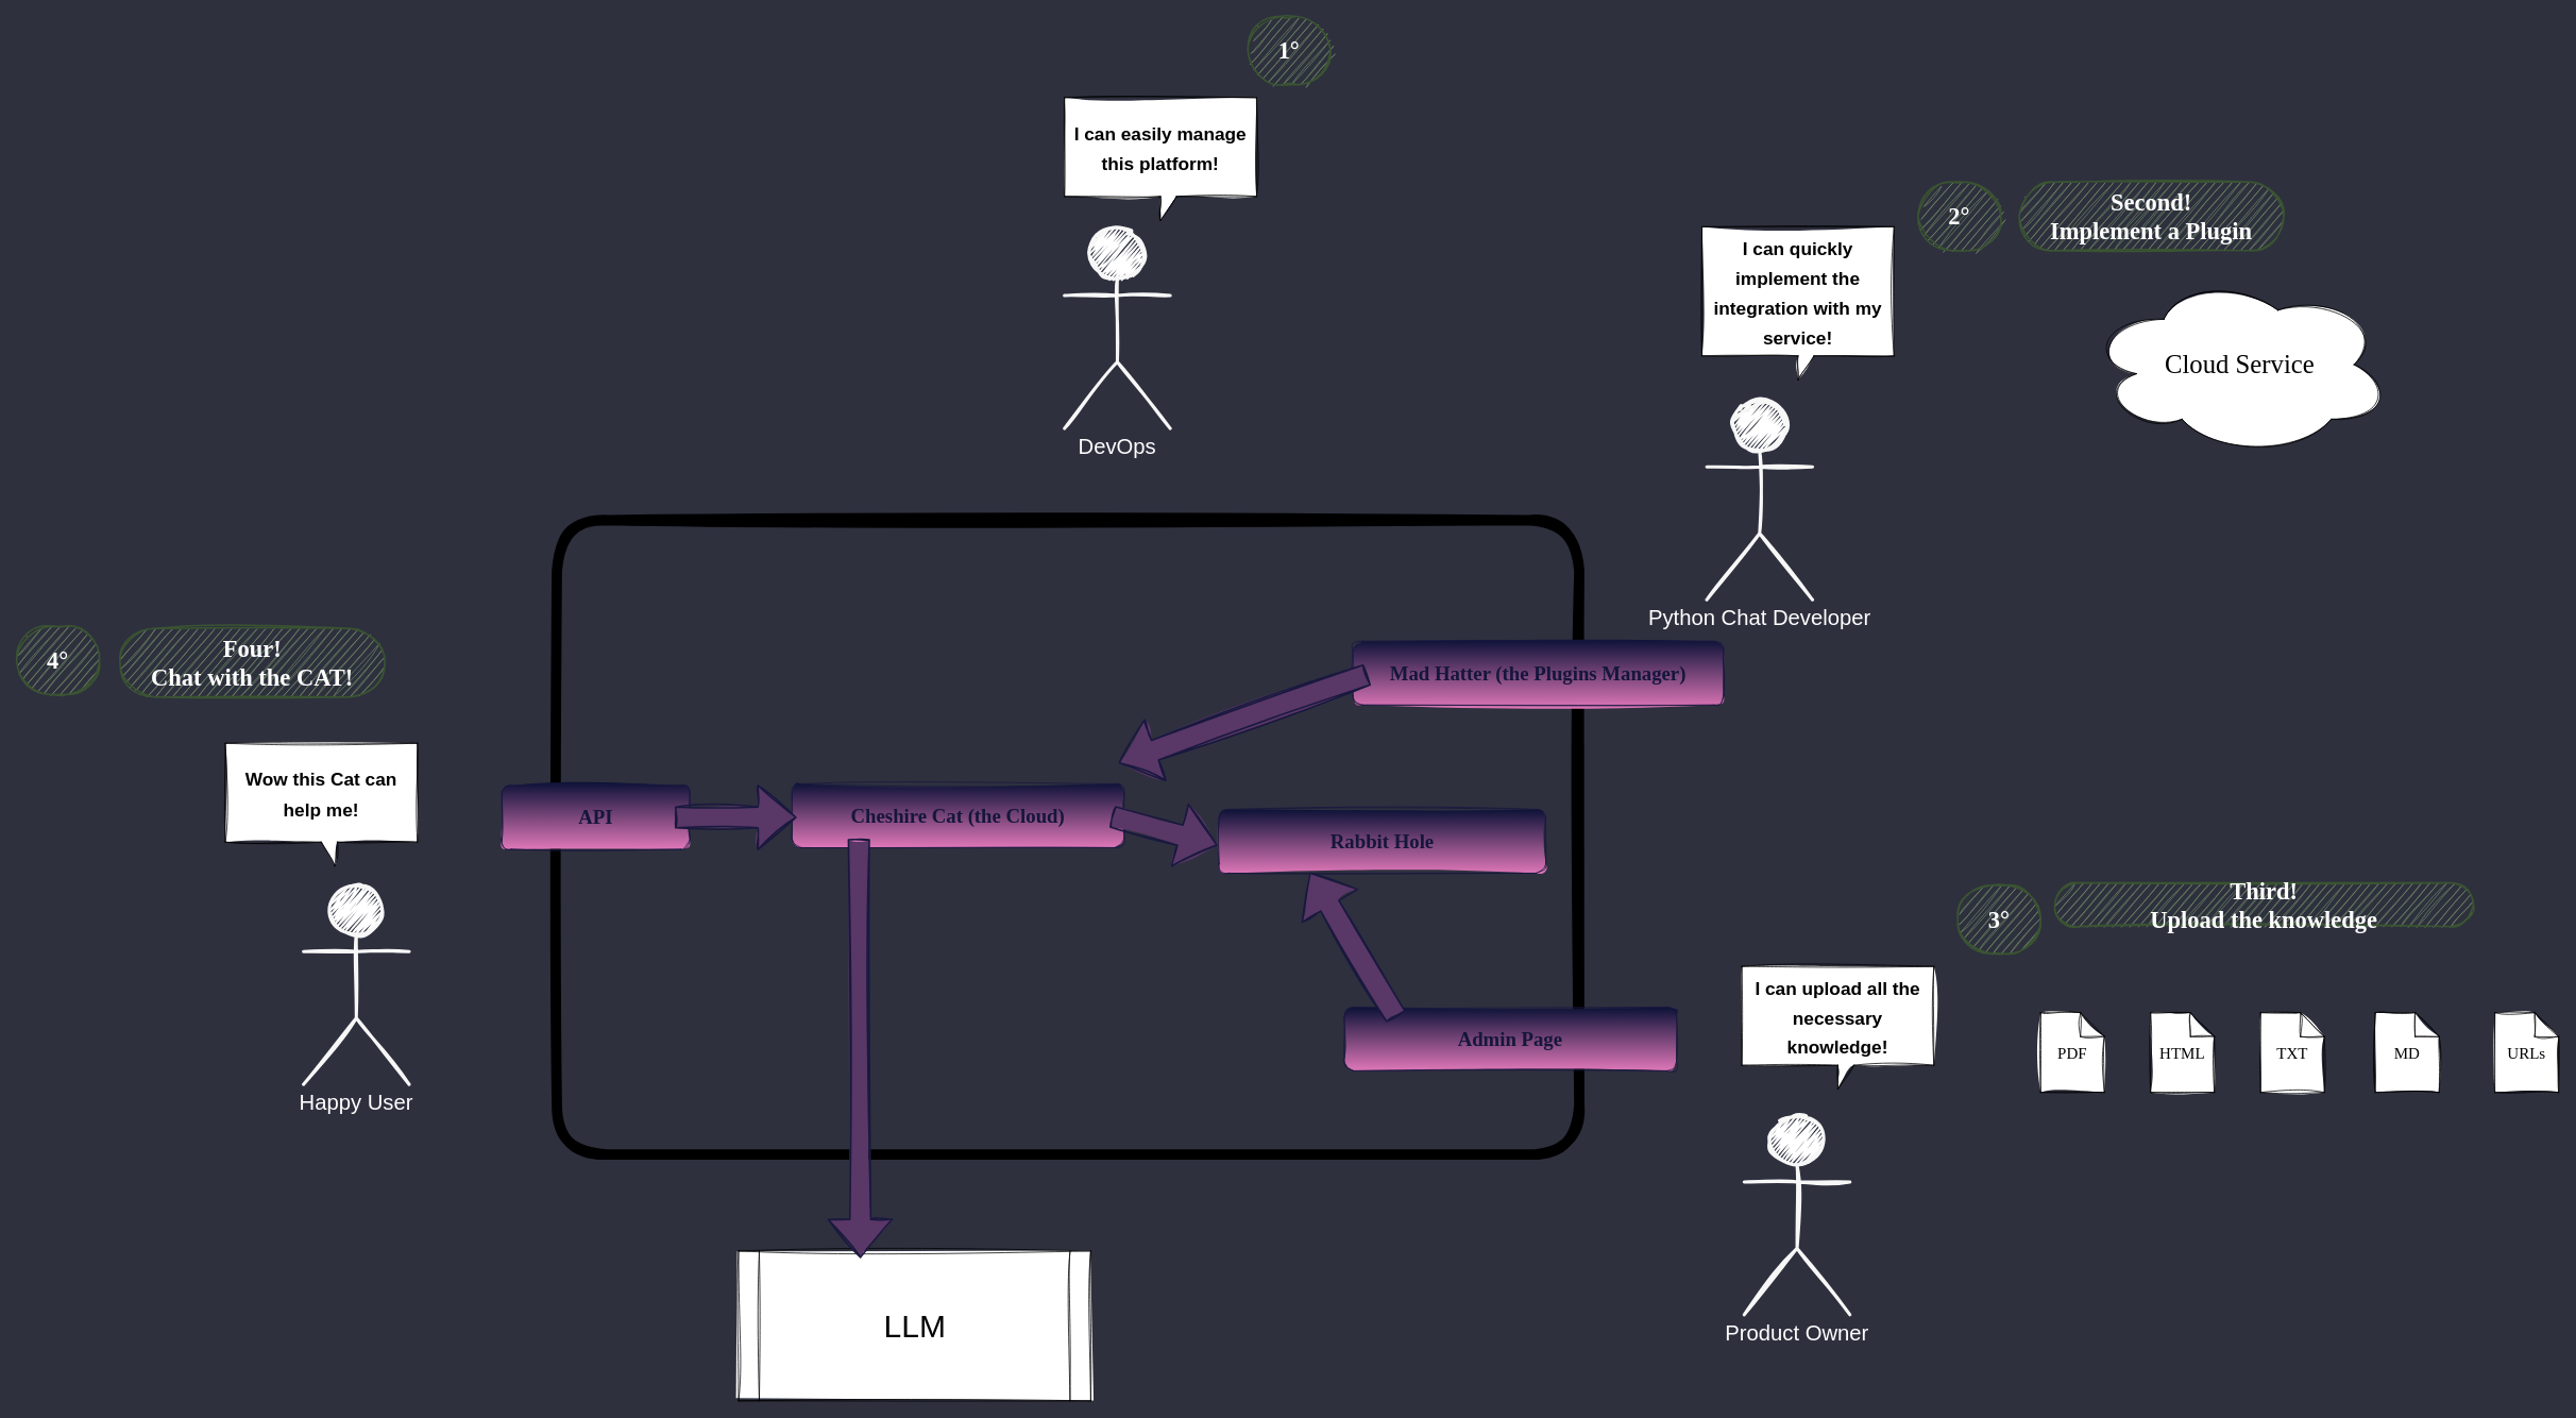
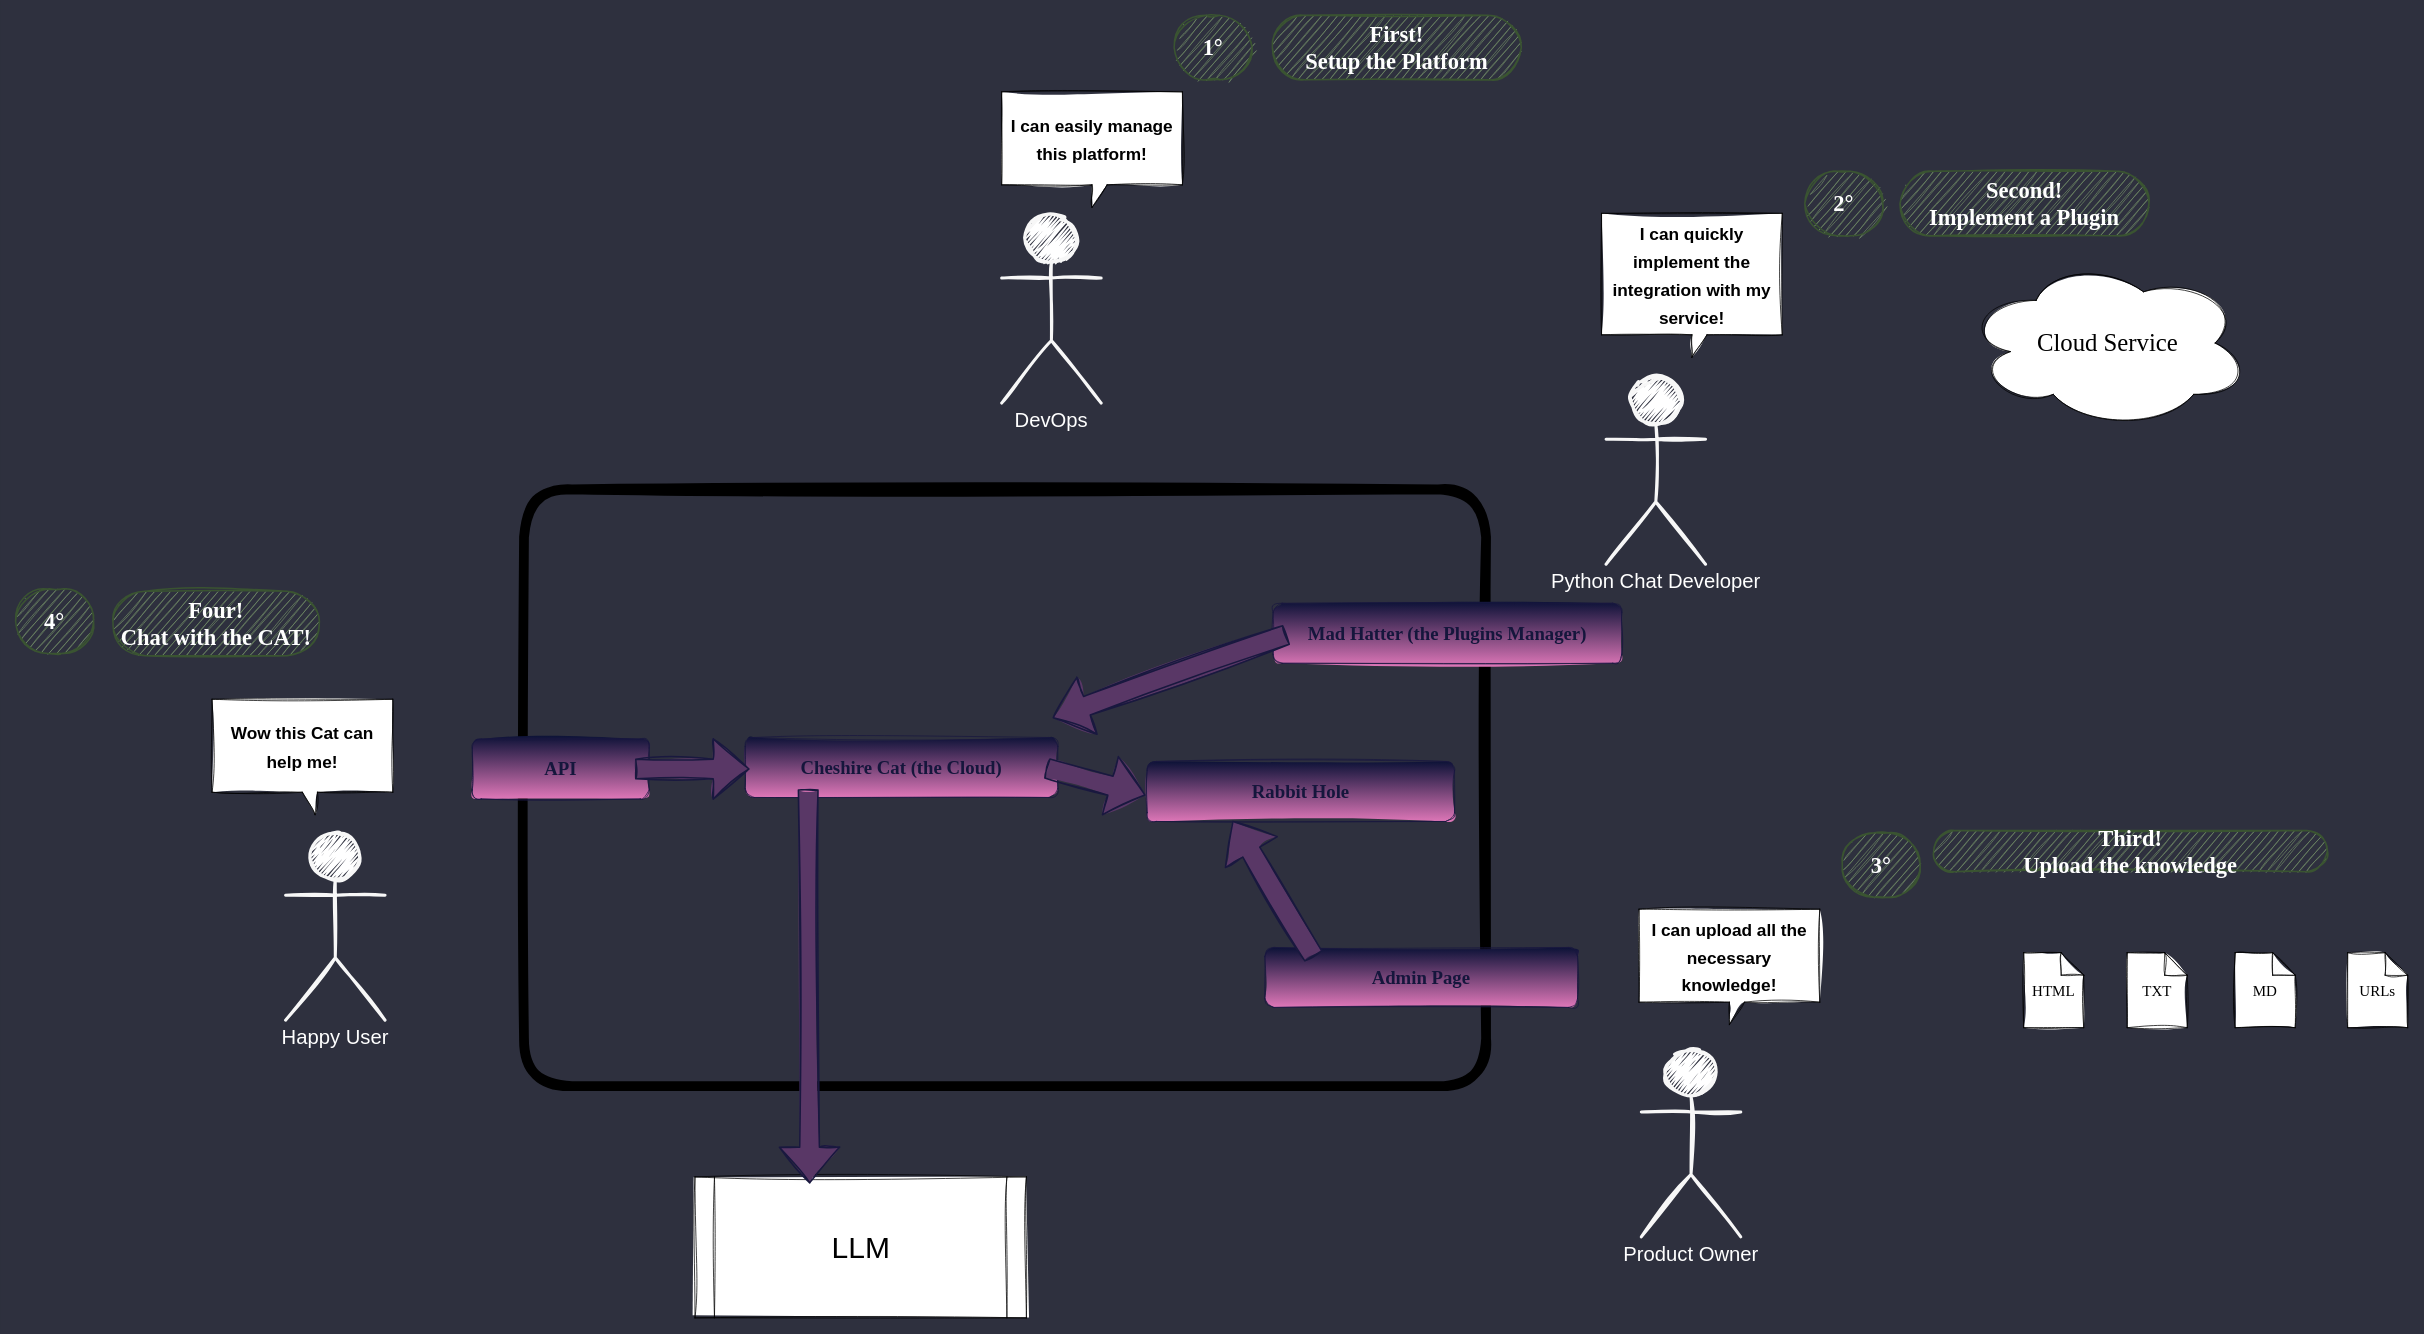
+ <mxCell id="17" value="&lt;font style=&quot;font-size: 30px;&quot;&gt;First!&lt;br&gt;Setup the Platform&lt;/font&gt;" style="html=1;dashed=0;whiteSpace=wrap;shape=mxgraph.dfd.start;fontStyle=1;fontSize=19;fillColor=#6d8764;strokeColor=#3A5431;fontFamily=Architects Daughter;fontColor=#ffffff;rounded=1;sketch=1;curveFitting=1;jiggle=2;fontSource=https%3A%2F%2Ffonts.googleapis.com%2Fcss%3Ffamily%3DArchitects%2BDaughter;strokeWidth=2;" parent="1" vertex="1"><mxGeometry x="1696" y="20" width="332" height="86" as="geometry" /></mxCell>
- <mxCell id="20" value="&lt;font style=&quot;font-size: 30px;&quot;&gt;Four!&lt;br&gt;Chat with the CAT!&lt;/font&gt;" style="html=1;dashed=0;whiteSpace=wrap;shape=mxgraph.dfd.start;fontStyle=1;fontSize=19;fillColor=#6d8764;strokeColor=#3A5431;fontFamily=Architects Daughter;fontColor=#ffffff;rounded=1;sketch=1;curveFitting=1;jiggle=2;fontSource=https%3A%2F%2Ffonts.googleapis.com%2Fcss%3Ffamily%3DArchitects%2BDaughter;strokeWidth=2;" parent="1" vertex="1"><mxGeometry x="150" y="788" width="332" height="86" as="geometry" /></mxCell>
+ <mxCell id="20" value="&lt;font style=&quot;font-size: 30px;&quot;&gt;Four!&lt;br&gt;Chat with the CAT!&lt;/font&gt;" style="html=1;dashed=0;whiteSpace=wrap;shape=mxgraph.dfd.start;fontStyle=1;fontSize=19;fillColor=#6d8764;strokeColor=#3A5431;fontFamily=Architects Daughter;fontColor=#ffffff;rounded=1;sketch=1;curveFitting=1;jiggle=2;fontSource=https%3A%2F%2Ffonts.googleapis.com%2Fcss%3Ffamily%3DArchitects%2BDaughter;strokeWidth=2;" parent="1" vertex="1"><mxGeometry x="150" y="788" width="275" height="86" as="geometry" /></mxCell>
- <mxCell id="15" value="PDF" style="shape=note;whiteSpace=wrap;html=1;backgroundOutline=1;darkOpacity=0.05;sketch=1;hachureGap=4;jiggle=2;curveFitting=1;fontFamily=Architects Daughter;fontSource=https%3A%2F%2Ffonts.googleapis.com%2Fcss%3Ffamily%3DArchitects%2BDaughter;fontSize=20;fontColor=default;" parent="1" vertex="1"><mxGeometry x="2560" y="1270" width="80" height="100" as="geometry" /></mxCell>
